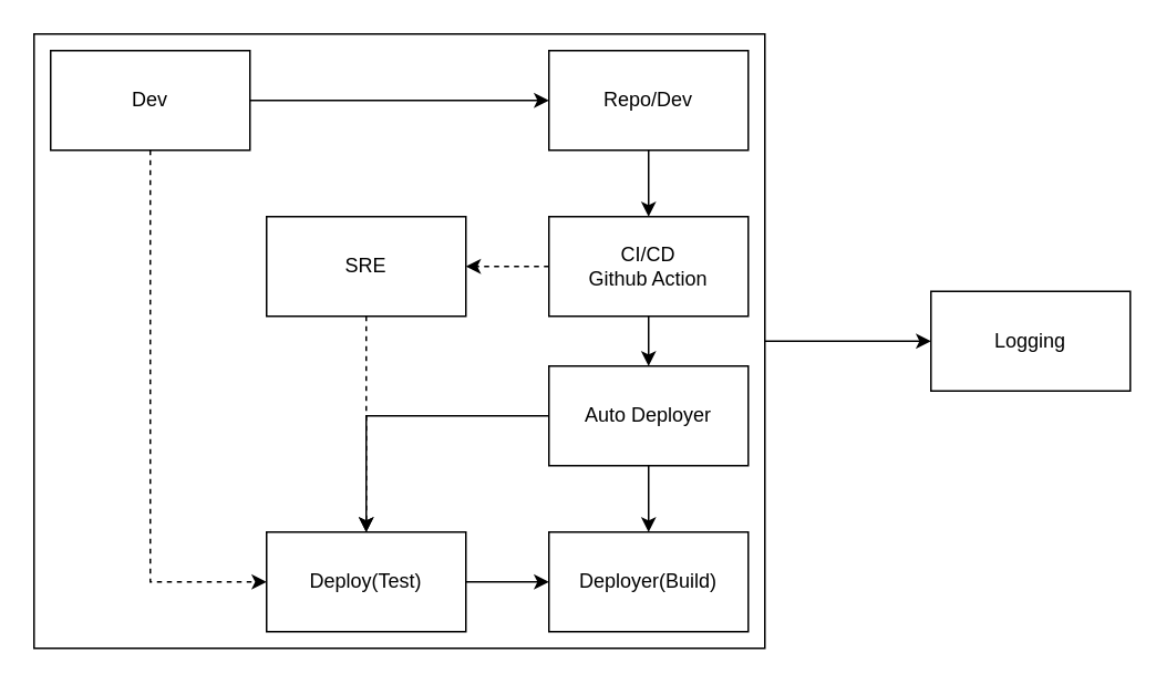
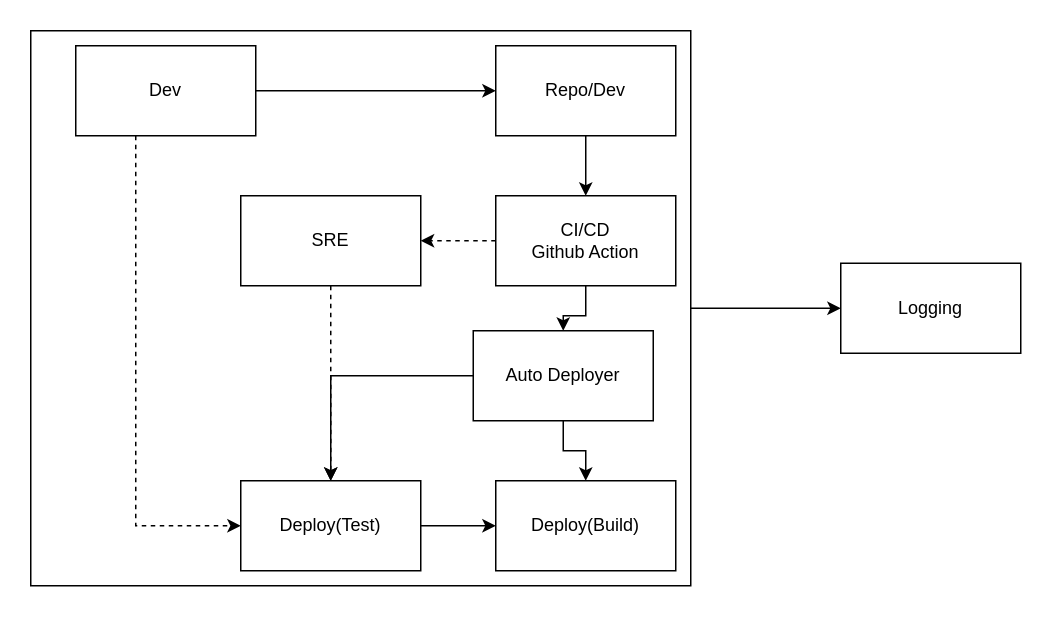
- <mxCell id="18" value="Dev" style="rounded=0;whiteSpace=wrap;html=1;" vertex="1" parent="1"><mxGeometry x="30" y="30" width="120" height="60" as="geometry" /></mxCell>
+ <mxCell id="18" value="Dev" style="rounded=0;whiteSpace=wrap;html=1;" vertex="1" parent="1"><mxGeometry x="50" y="30" width="120" height="60" as="geometry" /></mxCell>
- <mxCell id="10" value="Auto Deployer" style="rounded=0;whiteSpace=wrap;html=1;" vertex="1" parent="1"><mxGeometry x="330" y="220" width="120" height="60" as="geometry" /></mxCell>
+ <mxCell id="10" value="Auto Deployer" style="rounded=0;whiteSpace=wrap;html=1;" vertex="1" parent="1"><mxGeometry x="315" y="220" width="120" height="60" as="geometry" /></mxCell>
- <mxCell id="13" value="Deployer(Build)" style="rounded=0;whiteSpace=wrap;html=1;" vertex="1" parent="1"><mxGeometry x="330" y="320" width="120" height="60" as="geometry" /></mxCell>
+ <mxCell id="13" value="Deploy(Build)" style="rounded=0;whiteSpace=wrap;html=1;" vertex="1" parent="1"><mxGeometry x="330" y="320" width="120" height="60" as="geometry" /></mxCell>
